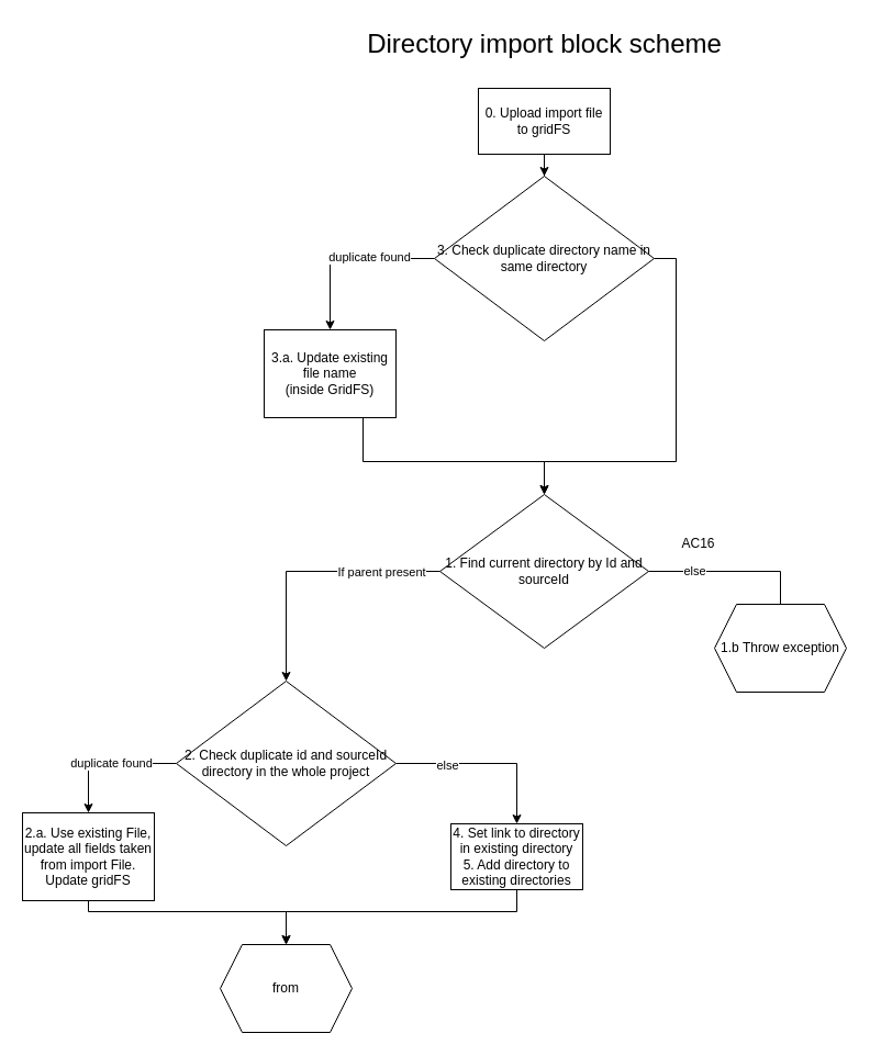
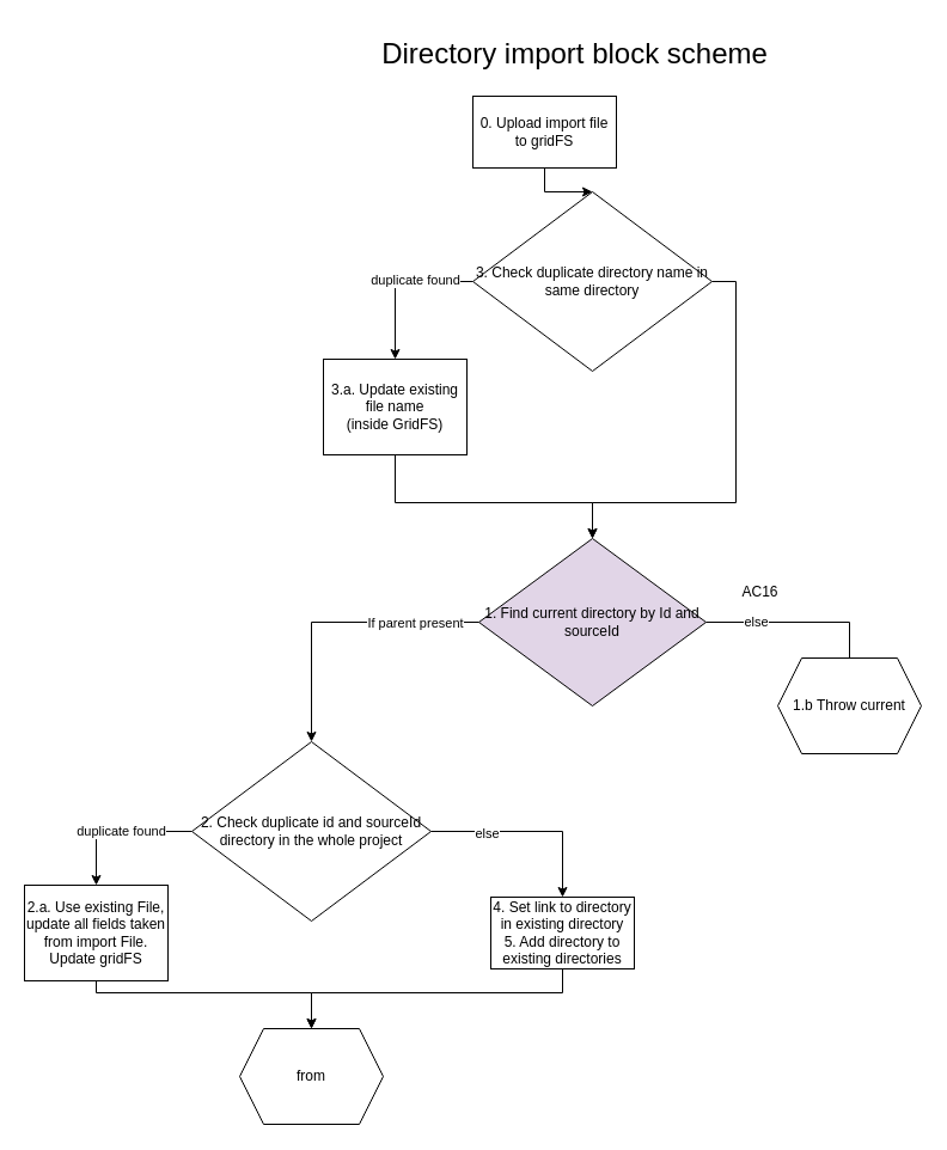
- <mxCell id="13" value="Directory import block scheme" style="text;html=1;align=center;verticalAlign=middle;resizable=0;points=[];autosize=1;strokeColor=none;fillColor=none;fontSize=24;" parent="1" vertex="1"><mxGeometry x="320" y="20" width="350" height="40" as="geometry" /></mxCell>
+ <mxCell id="13" value="Directory import block scheme" style="text;html=1;align=center;verticalAlign=middle;resizable=0;points=[];autosize=1;strokeColor=none;fillColor=none;fontSize=24;" parent="1" vertex="1"><mxGeometry x="305" y="25" width="350" height="40" as="geometry" /></mxCell>
- <mxCell id="17" value="0. Upload import file to gridFS" style="rounded=0;whiteSpace=wrap;html=1;" parent="1" vertex="1"><mxGeometry x="435" y="80" width="120" height="60" as="geometry" /></mxCell>
+ <mxCell id="17" value="0. Upload import file to gridFS" style="rounded=0;whiteSpace=wrap;html=1;" parent="1" vertex="1"><mxGeometry x="395" y="80" width="120" height="60" as="geometry" /></mxCell>
- <mxCell id="21" value="3.a. Update existing file name&lt;div&gt;(inside GridFS)&lt;/div&gt;" style="rounded=0;whiteSpace=wrap;html=1;" parent="1" vertex="1"><mxGeometry x="240" y="300" width="120" height="80" as="geometry" /></mxCell>
+ <mxCell id="21" value="3.a. Update existing file name&lt;div&gt;(inside GridFS)&lt;/div&gt;" style="rounded=0;whiteSpace=wrap;html=1;" parent="1" vertex="1"><mxGeometry y="300" width="120" height="80" as="geometry" x="270" /></mxCell>
- <mxCell id="2" value="1. Find current directory by Id and sourceId" style="rhombus;whiteSpace=wrap;html=1;" parent="1" vertex="1"><mxGeometry x="400" y="450" width="190" height="140" as="geometry" /></mxCell>
+ <mxCell id="2" value="1. Find current directory by Id and sourceId" style="rhombus;whiteSpace=wrap;html=1;fillColor=#e1d5e7;" parent="1" vertex="1"><mxGeometry x="400" y="450" width="190" height="140" as="geometry" /></mxCell>
- <mxCell id="7" value="1.b Throw exception" style="shape=hexagon;perimeter=hexagonPerimeter2;whiteSpace=wrap;html=1;fixedSize=1;" parent="1" vertex="1"><mxGeometry x="650" y="550" width="120" height="80" as="geometry" /></mxCell>
+ <mxCell id="7" value="1.b Throw current" style="shape=hexagon;perimeter=hexagonPerimeter2;whiteSpace=wrap;html=1;fixedSize=1;" parent="1" vertex="1"><mxGeometry x="650" y="550" width="120" height="80" as="geometry" /></mxCell>
